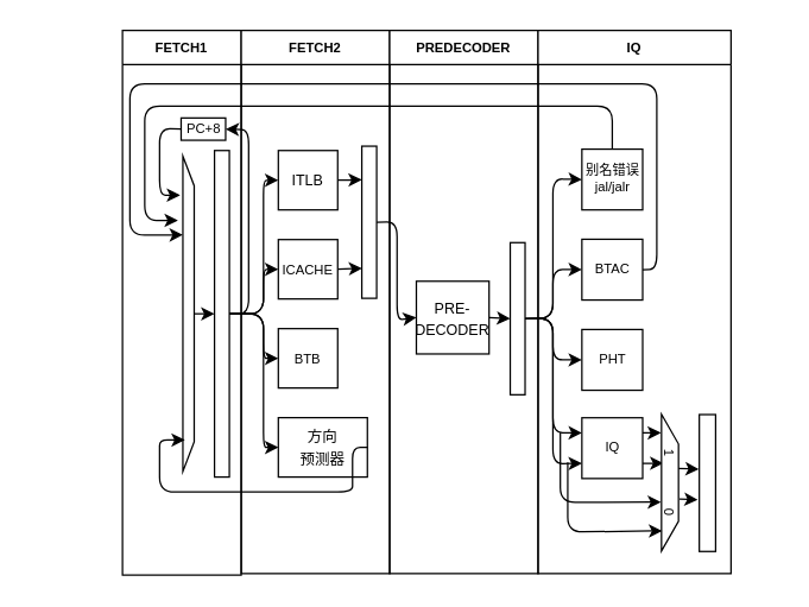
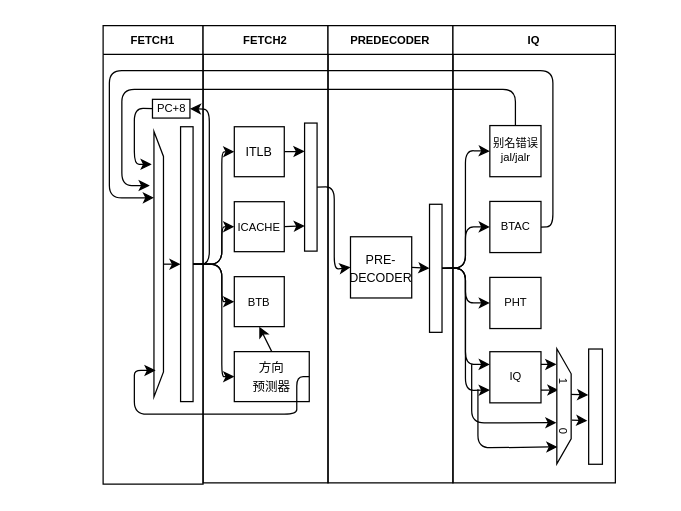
+ <mxCell id="15" style="edgeStyle=none;html=1;exitX=0.5;exitY=0;exitDx=0;exitDy=0;entryX=0.5;entryY=1;entryDx=0;entryDy=0;fontSize=9;" edge="1" parent="9" source="16" target="10"><mxGeometry relative="1" as="geometry" /></mxCell>
